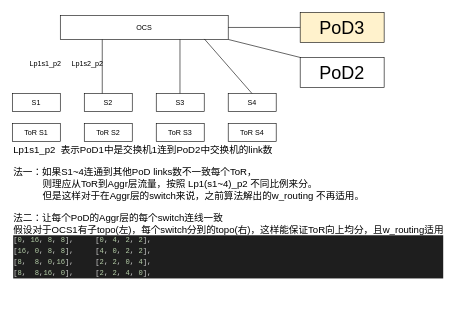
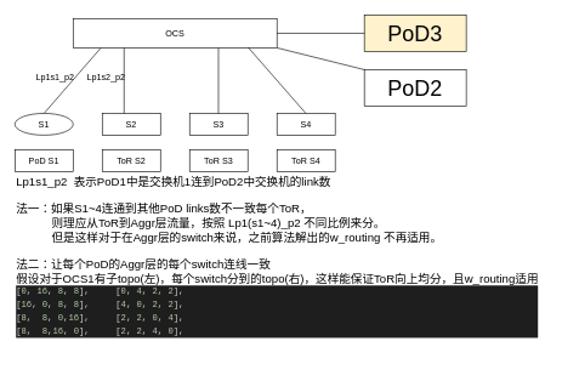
+ <mxCell id="7" value="" style="endArrow=none;html=1;entryX=0.136;entryY=1;entryDx=0;entryDy=0;entryPerimeter=0;exitX=0.5;exitY=0;exitDx=0;exitDy=0;" edge="1" parent="1" source="2" target="6"><mxGeometry width="50" height="50" relative="1" as="geometry"><mxPoint x="340" y="185" as="sourcePoint" /><mxPoint x="390" y="135" as="targetPoint" /></mxGeometry></mxCell>
- <mxCell id="2" value="S1" style="rounded=0;whiteSpace=wrap;html=1;" vertex="1" parent="1"><mxGeometry x="20" y="155" width="80" height="30" as="geometry" /></mxCell>
+ <mxCell id="2" value="S1" style="ellipse;whiteSpace=wrap;html=1;" vertex="1" parent="1"><mxGeometry x="20" y="155" width="80" height="30" as="geometry" /></mxCell>
- <mxCell id="17" value="ToR S1" style="rounded=0;whiteSpace=wrap;html=1;" vertex="1" parent="1"><mxGeometry x="20" y="205" width="80" height="30" as="geometry" /></mxCell>
+ <mxCell id="17" value="PoD S1" style="rounded=0;whiteSpace=wrap;html=1;" vertex="1" parent="1"><mxGeometry x="20" y="205" width="80" height="30" as="geometry" /></mxCell>
